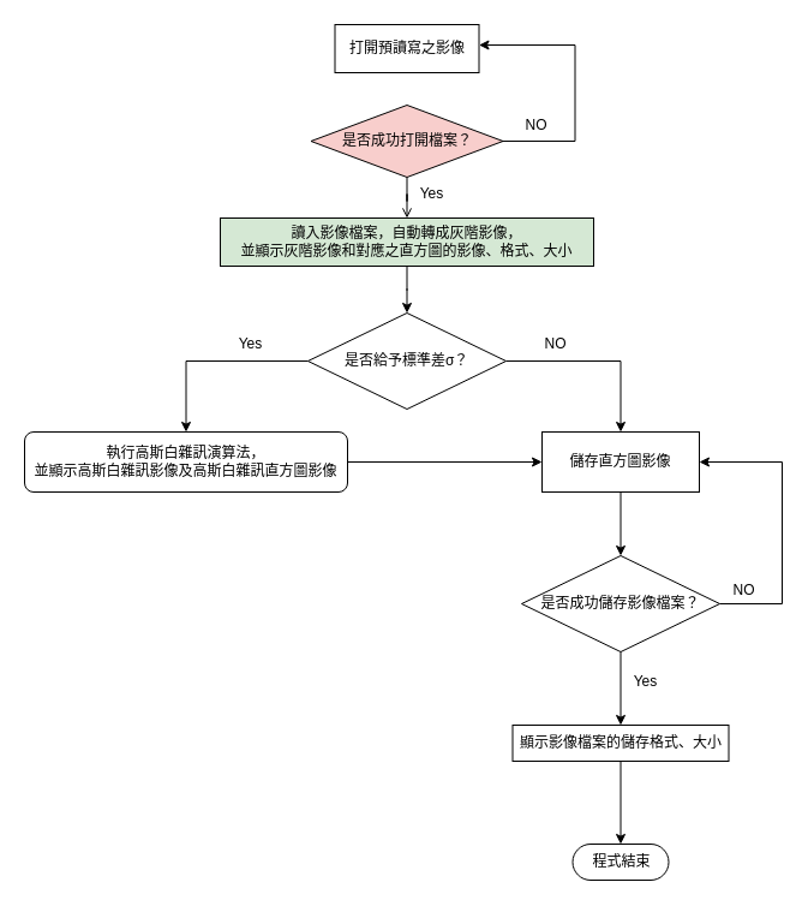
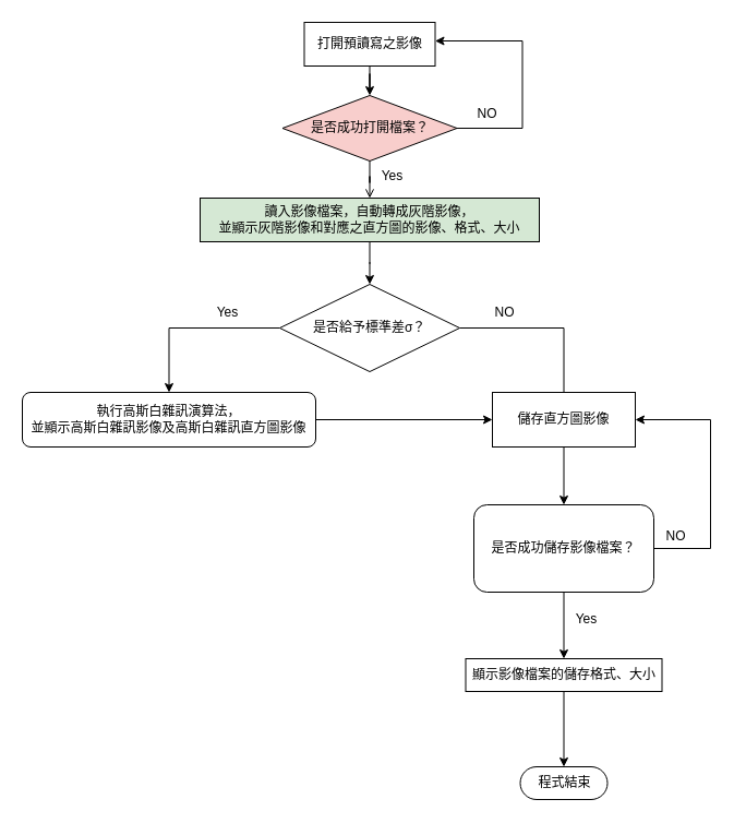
+ <mxCell id="2" value="" style="edgeStyle=orthogonalEdgeStyle;rounded=0;orthogonalLoop=1;jettySize=auto;html=1;" parent="1" source="3" target="6" edge="1"><mxGeometry relative="1" as="geometry" /></mxCell>
- <mxCell id="20" style="edgeStyle=orthogonalEdgeStyle;rounded=0;orthogonalLoop=1;jettySize=auto;html=1;entryX=0.5;entryY=0;entryDx=0;entryDy=0;" edge="1" parent="1" source="21" target="26"><mxGeometry relative="1" as="geometry" /></mxCell>
+ <mxCell id="20" style="edgeStyle=orthogonalEdgeStyle;rounded=0;orthogonalLoop=1;jettySize=auto;html=1;entryX=0.5;entryY=0;entryDx=0;entryDy=0;endArrow=none;" edge="1" parent="1" source="21" target="26"><mxGeometry relative="1" as="geometry" /></mxCell>
- <mxCell id="15" value="是否成功儲存影像檔案？" style="rhombus;whiteSpace=wrap;html=1;dashed=0;" parent="1" vertex="1"><mxGeometry x="434" y="462" width="165" height="80" as="geometry" /></mxCell>
+ <mxCell id="15" value="是否成功儲存影像檔案？" style="whiteSpace=wrap;html=1;dashed=0;rounded=1;" parent="1" vertex="1"><mxGeometry x="434" y="462" width="165" height="80" as="geometry" /></mxCell>
